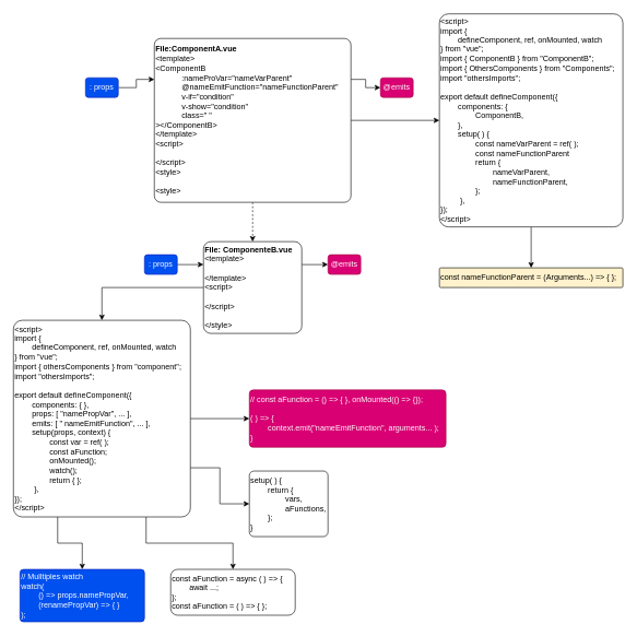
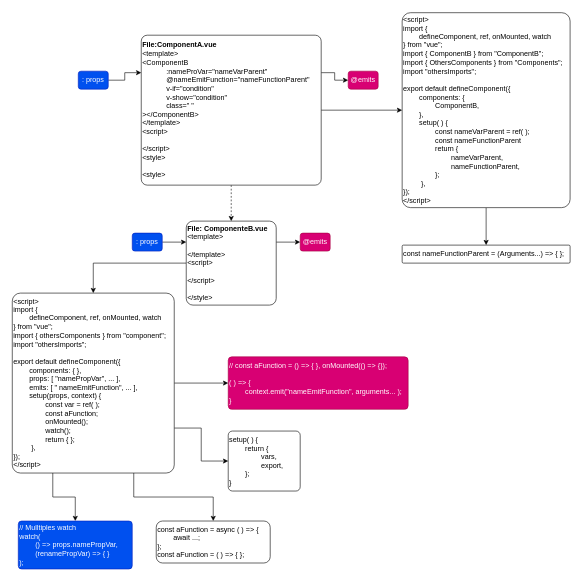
- <mxCell id="23" value="const nameFunctionParent = (Arguments...) =&amp;gt; { };" style="rounded=1;whiteSpace=wrap;html=1;align=left;arcSize=7;fillColor=#fff2cc;" vertex="1" parent="1"><mxGeometry x="670" y="408" width="280" height="30" as="geometry" /></mxCell>
+ <mxCell id="23" value="const nameFunctionParent = (Arguments...) =&amp;gt; { };" style="rounded=1;whiteSpace=wrap;html=1;align=left;arcSize=7;" vertex="1" parent="1"><mxGeometry x="670" y="408" width="280" height="30" as="geometry" /></mxCell>
- <mxCell id="17" value="setup( ) {&lt;div&gt;&lt;span style=&quot;white-space: pre;&quot;&gt;&#09;&lt;/span&gt;return {&lt;/div&gt;&lt;div&gt;&lt;span style=&quot;white-space: pre;&quot;&gt;&#09;&lt;/span&gt;&lt;span style=&quot;white-space: pre;&quot;&gt;&#09;&lt;/span&gt;vars,&lt;/div&gt;&lt;div&gt;&lt;span style=&quot;white-space: pre;&quot;&gt;&#09;&lt;/span&gt;&lt;span style=&quot;white-space: pre;&quot;&gt;&#09;&lt;/span&gt;aFunctions,&lt;span style=&quot;white-space: pre;&quot;&gt;&#09;&lt;/span&gt;&lt;span style=&quot;white-space: pre;&quot;&gt;&#09;&lt;/span&gt;&lt;br&gt;&lt;/div&gt;&lt;div&gt;&lt;span style=&quot;white-space: pre;&quot;&gt;&#09;&lt;/span&gt;};&lt;br&gt;&lt;/div&gt;&lt;div&gt;}&lt;/div&gt;" style="rounded=1;whiteSpace=wrap;html=1;align=left;arcSize=7;" vertex="1" parent="1"><mxGeometry x="380" y="718" width="120" height="100" as="geometry" /></mxCell>
+ <mxCell id="17" value="setup( ) {&lt;div&gt;&lt;span style=&quot;white-space: pre;&quot;&gt;&#09;&lt;/span&gt;return {&lt;/div&gt;&lt;div&gt;&lt;span style=&quot;white-space: pre;&quot;&gt;&#09;&lt;/span&gt;&lt;span style=&quot;white-space: pre;&quot;&gt;&#09;&lt;/span&gt;vars,&lt;/div&gt;&lt;div&gt;&lt;span style=&quot;white-space: pre;&quot;&gt;&#09;&lt;/span&gt;&lt;span style=&quot;white-space: pre;&quot;&gt;&#09;&lt;/span&gt;export,&lt;span style=&quot;white-space: pre;&quot;&gt;&#09;&lt;/span&gt;&lt;span style=&quot;white-space: pre;&quot;&gt;&#09;&lt;/span&gt;&lt;br&gt;&lt;/div&gt;&lt;div&gt;&lt;span style=&quot;white-space: pre;&quot;&gt;&#09;&lt;/span&gt;};&lt;br&gt;&lt;/div&gt;&lt;div&gt;}&lt;/div&gt;" style="rounded=1;whiteSpace=wrap;html=1;align=left;arcSize=7;" vertex="1" parent="1"><mxGeometry x="380" y="718" width="120" height="100" as="geometry" /></mxCell>
